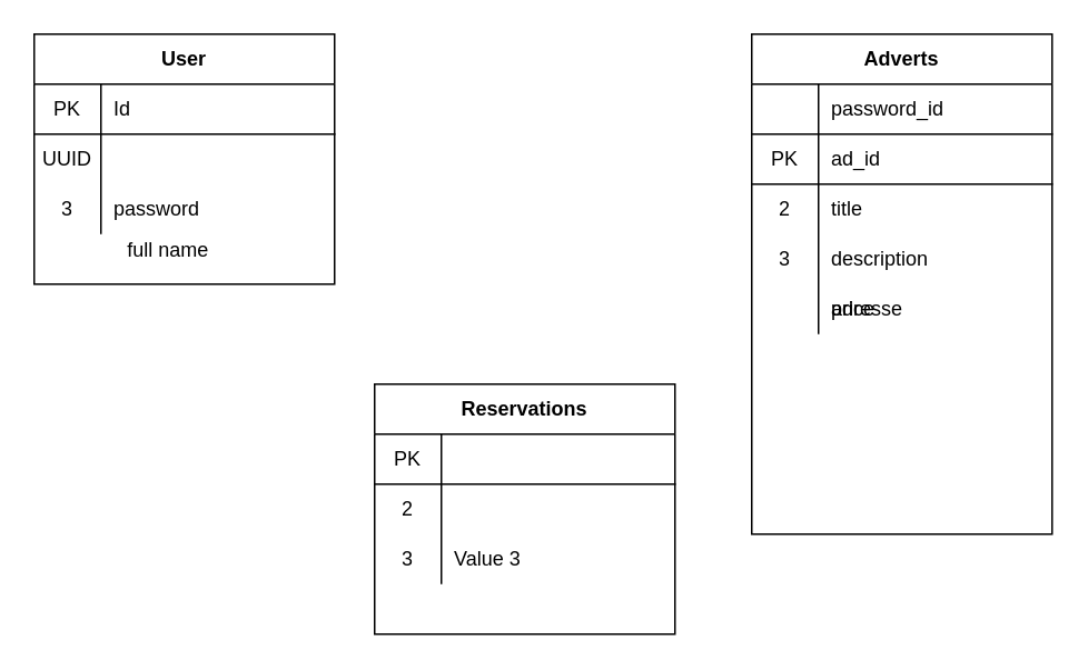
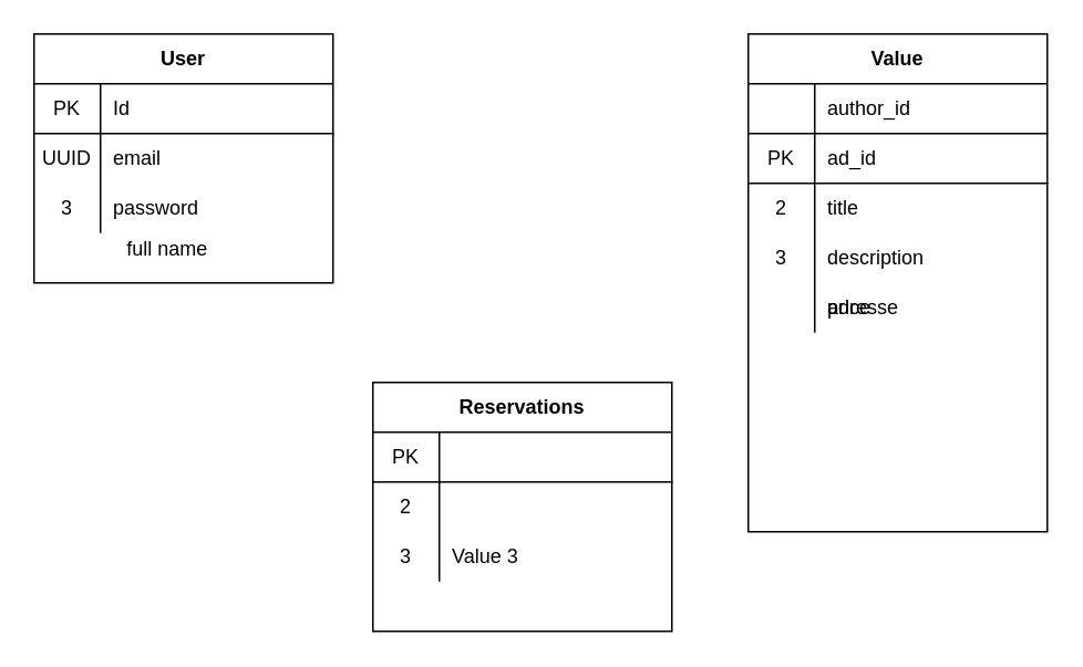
- <mxCell id="12" value="Adverts" style="shape=table;html=1;whiteSpace=wrap;startSize=30;container=1;collapsible=0;childLayout=tableLayout;fixedRows=1;rowLines=0;fontStyle=1;align=center;" vertex="1" parent="1"><mxGeometry x="450" y="20" width="180" height="300" as="geometry" /></mxCell>
+ <mxCell id="12" value="Value" style="shape=table;html=1;whiteSpace=wrap;startSize=30;container=1;collapsible=0;childLayout=tableLayout;fixedRows=1;rowLines=0;fontStyle=1;align=center;" vertex="1" parent="1"><mxGeometry x="450" y="20" width="180" height="300" as="geometry" /></mxCell>
- <mxCell id="14" value="password_id" style="shape=partialRectangle;html=1;whiteSpace=wrap;connectable=0;fillColor=none;top=0;left=0;bottom=0;right=0;align=left;spacingLeft=6;overflow=hidden;" vertex="1" parent="13"><mxGeometry x="40" width="140" height="30" as="geometry" /></mxCell>
+ <mxCell id="14" value="author_id" style="shape=partialRectangle;html=1;whiteSpace=wrap;connectable=0;fillColor=none;top=0;left=0;bottom=0;right=0;align=left;spacingLeft=6;overflow=hidden;" vertex="1" parent="13"><mxGeometry x="40" width="140" height="30" as="geometry" /></mxCell>
+ <mxCell id="8" value="email" style="shape=partialRectangle;html=1;whiteSpace=wrap;connectable=0;fillColor=none;top=0;left=0;bottom=0;right=0;align=left;spacingLeft=6;overflow=hidden;" vertex="1" parent="6"><mxGeometry x="40" width="140" height="30" as="geometry" /></mxCell>
